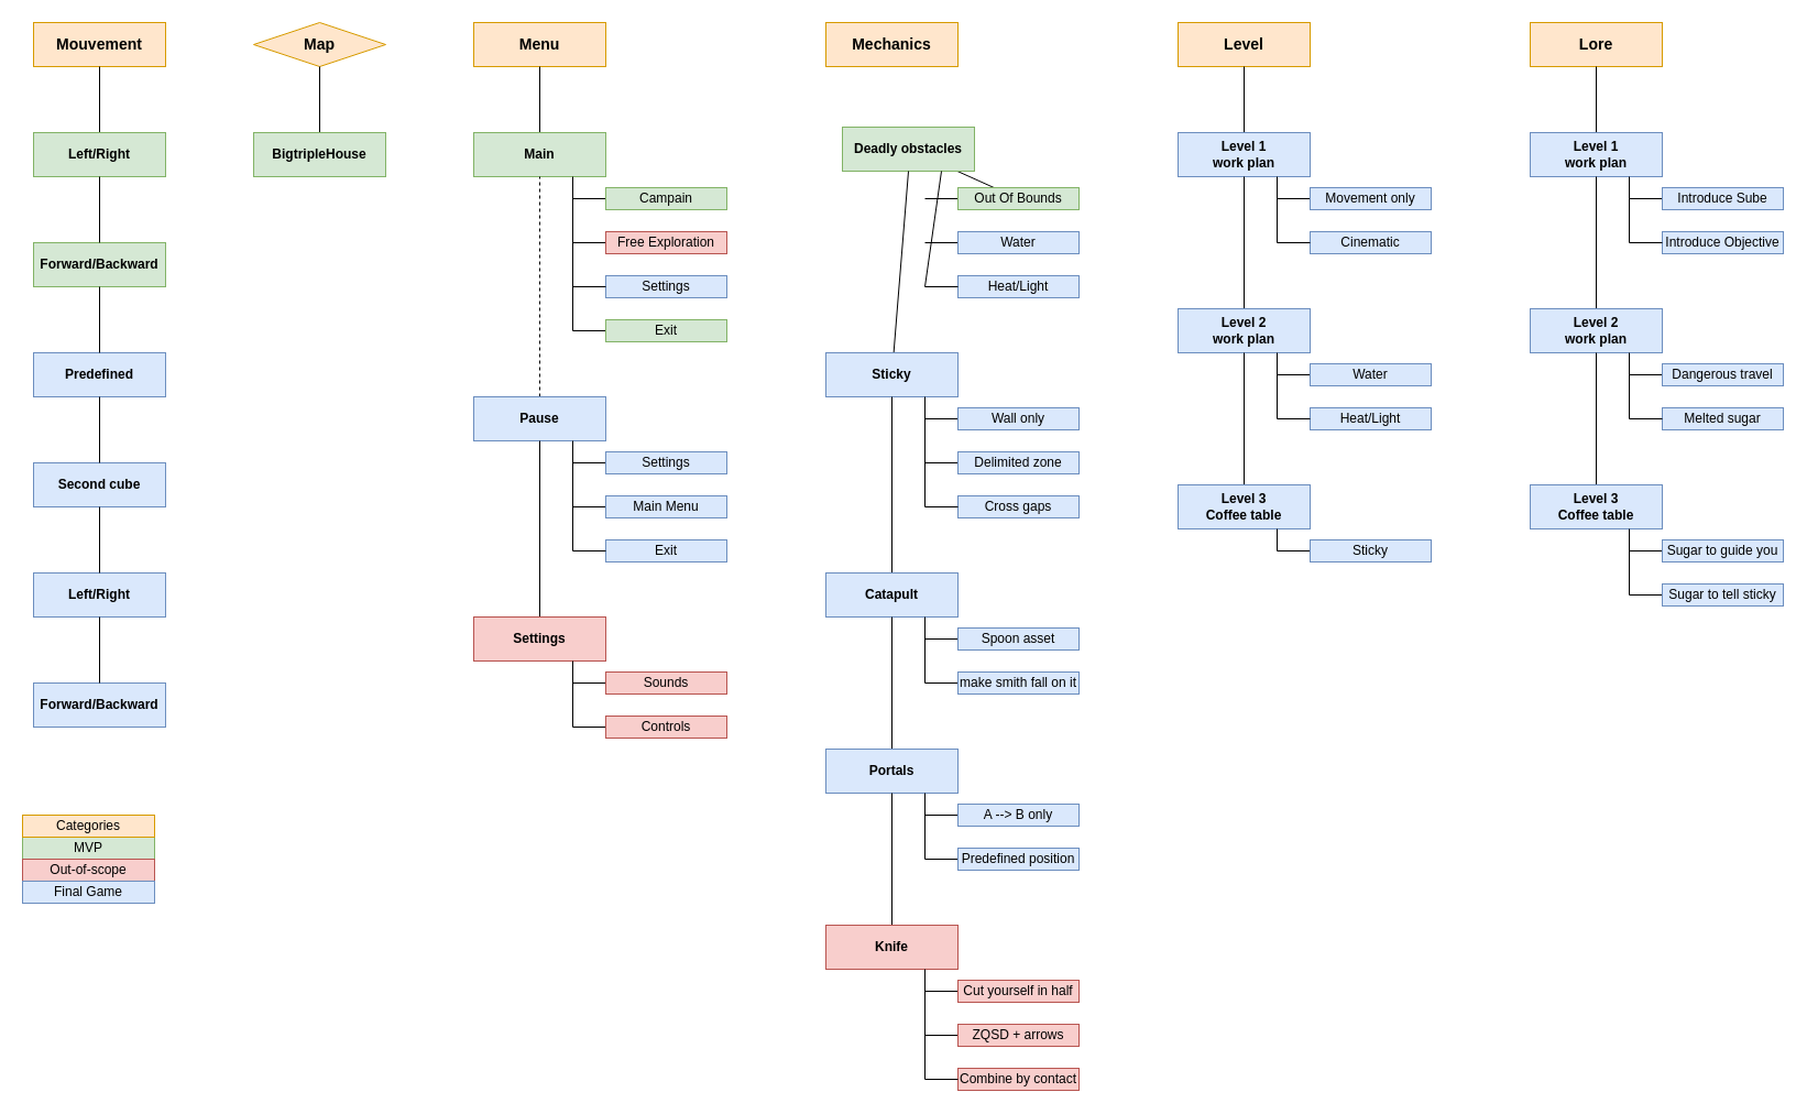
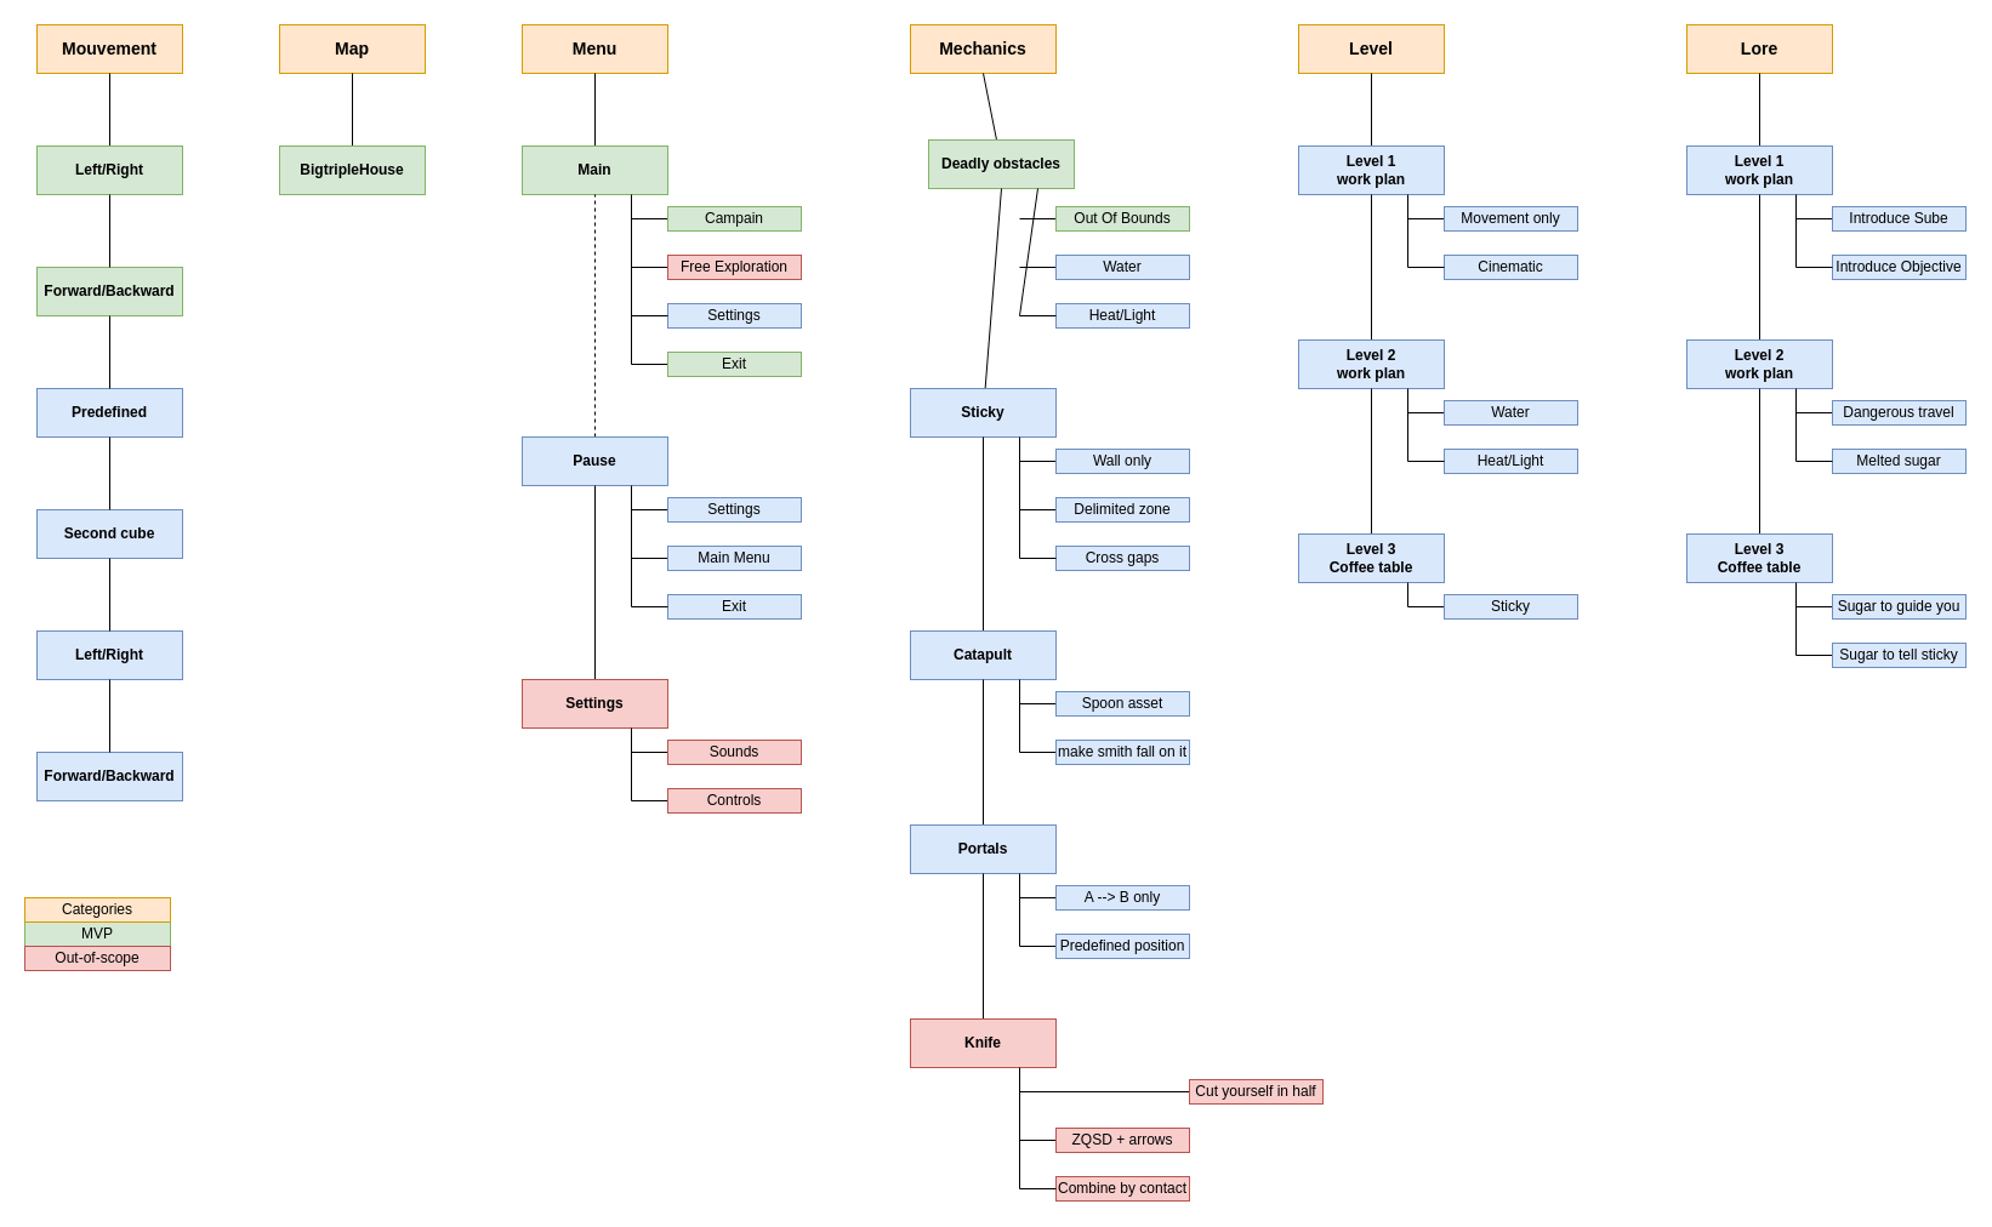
- <mxCell id="15" value="Map" style="rhombus;whiteSpace=wrap;html=1;fontStyle=1;fontSize=14;fillColor=#ffe6cc;strokeColor=#d79b00;" vertex="1" parent="1"><mxGeometry x="230" y="20" width="120" height="40" as="geometry" /></mxCell>
+ <mxCell id="15" value="Map" style="rounded=0;whiteSpace=wrap;html=1;fontStyle=1;fontSize=14;fillColor=#ffe6cc;strokeColor=#d79b00;" vertex="1" parent="1"><mxGeometry x="230" y="20" width="120" height="40" as="geometry" /></mxCell>
- <mxCell id="47" value="" style="endArrow=none;html=1;rounded=0;" edge="1" parent="1" source="48" target="51"><mxGeometry width="50" height="50" relative="1" as="geometry"><mxPoint x="810" y="120" as="sourcePoint" /><mxPoint x="810" y="80" as="targetPoint" /></mxGeometry></mxCell>
+ <mxCell id="47" value="" style="endArrow=none;html=1;rounded=0;entryX=0.5;entryY=1;entryDx=0;entryDy=0;" edge="1" parent="1" source="48" target="46"><mxGeometry width="50" height="50" relative="1" as="geometry"><mxPoint x="810" y="120" as="sourcePoint" /><mxPoint x="810" y="80" as="targetPoint" /></mxGeometry></mxCell>
- <mxCell id="110" value="Final Game" style="rounded=0;whiteSpace=wrap;html=1;fillColor=#dae8fc;strokeColor=#6c8ebf;" vertex="1" parent="1"><mxGeometry x="20" y="800" width="120" height="20" as="geometry" /></mxCell>
- <mxCell id="83" value="Cut yourself in half" style="rounded=0;whiteSpace=wrap;html=1;fillColor=#f8cecc;strokeColor=#b85450;" vertex="1" parent="1"><mxGeometry x="870" y="890" width="110" height="20" as="geometry" /></mxCell>
+ <mxCell id="83" value="Cut yourself in half" style="rounded=0;whiteSpace=wrap;html=1;fillColor=#f8cecc;strokeColor=#b85450;" vertex="1" parent="1"><mxGeometry x="980" y="890" width="110" height="20" as="geometry" /></mxCell>
